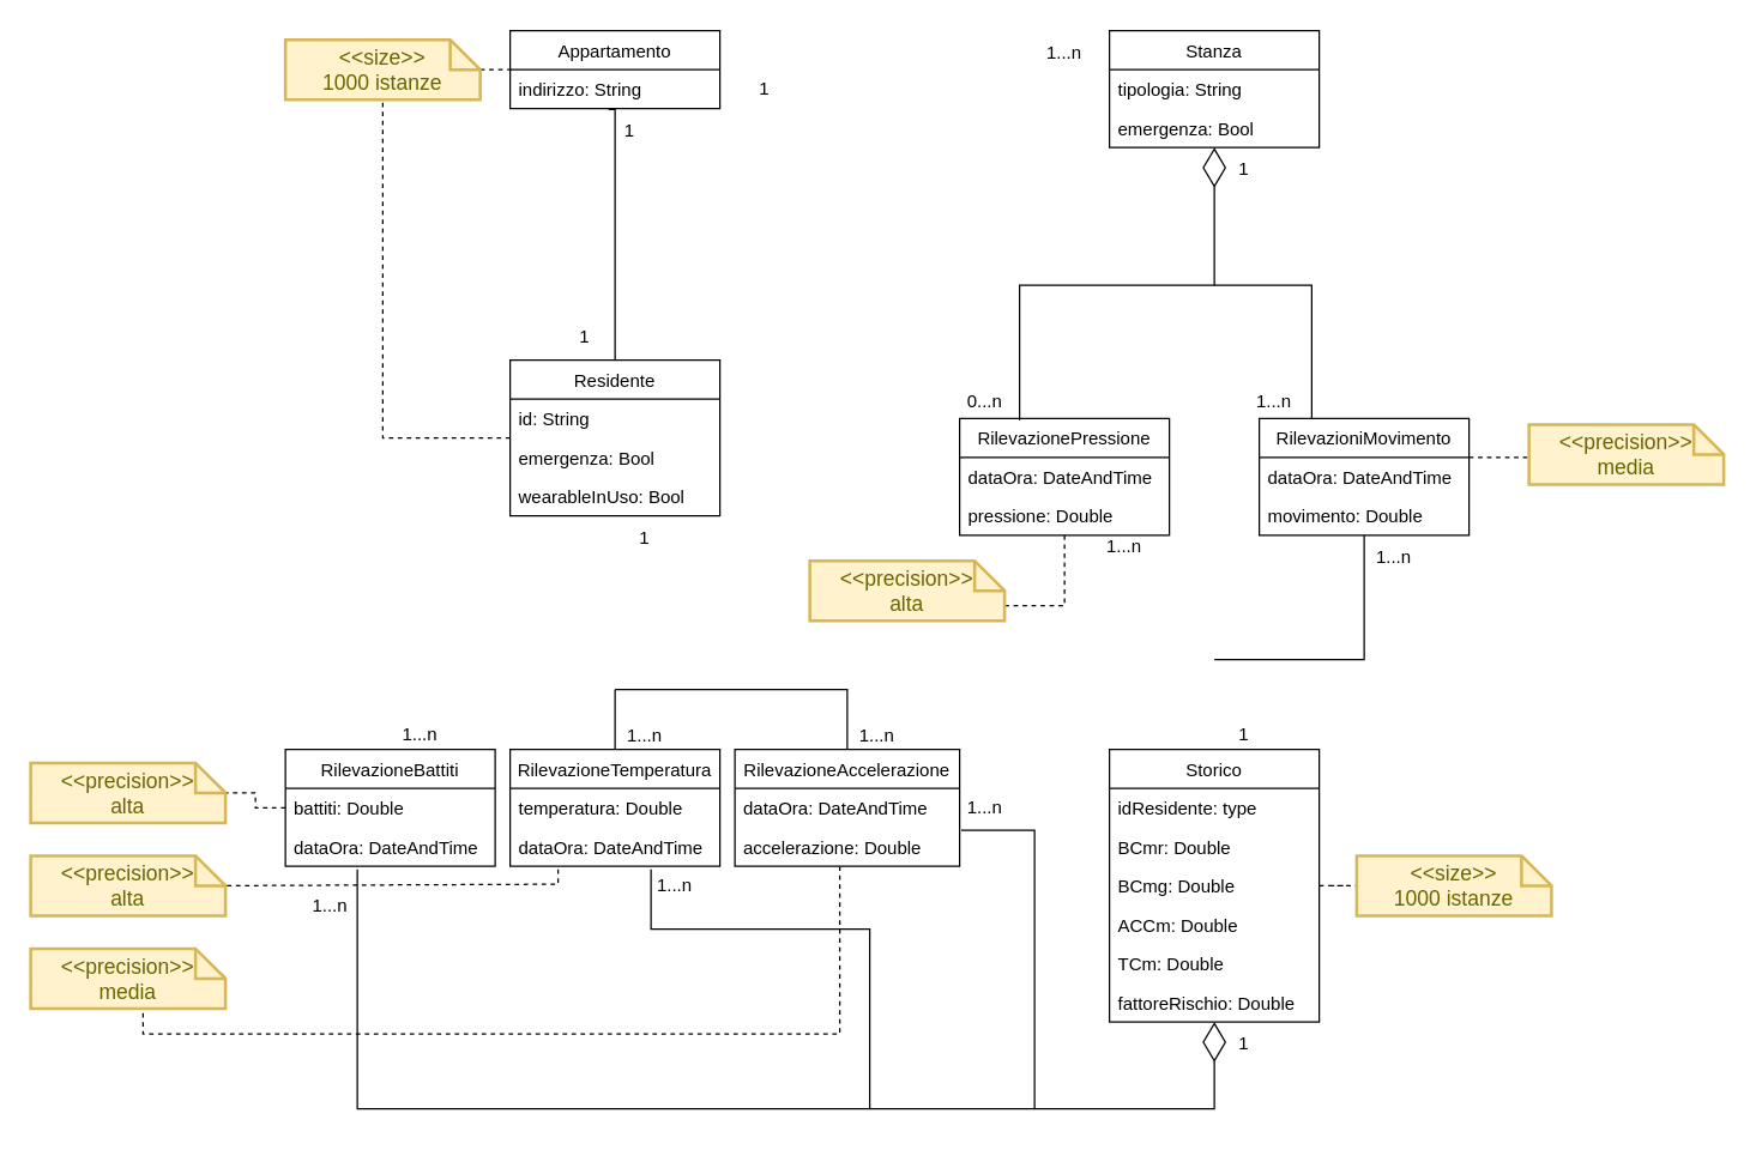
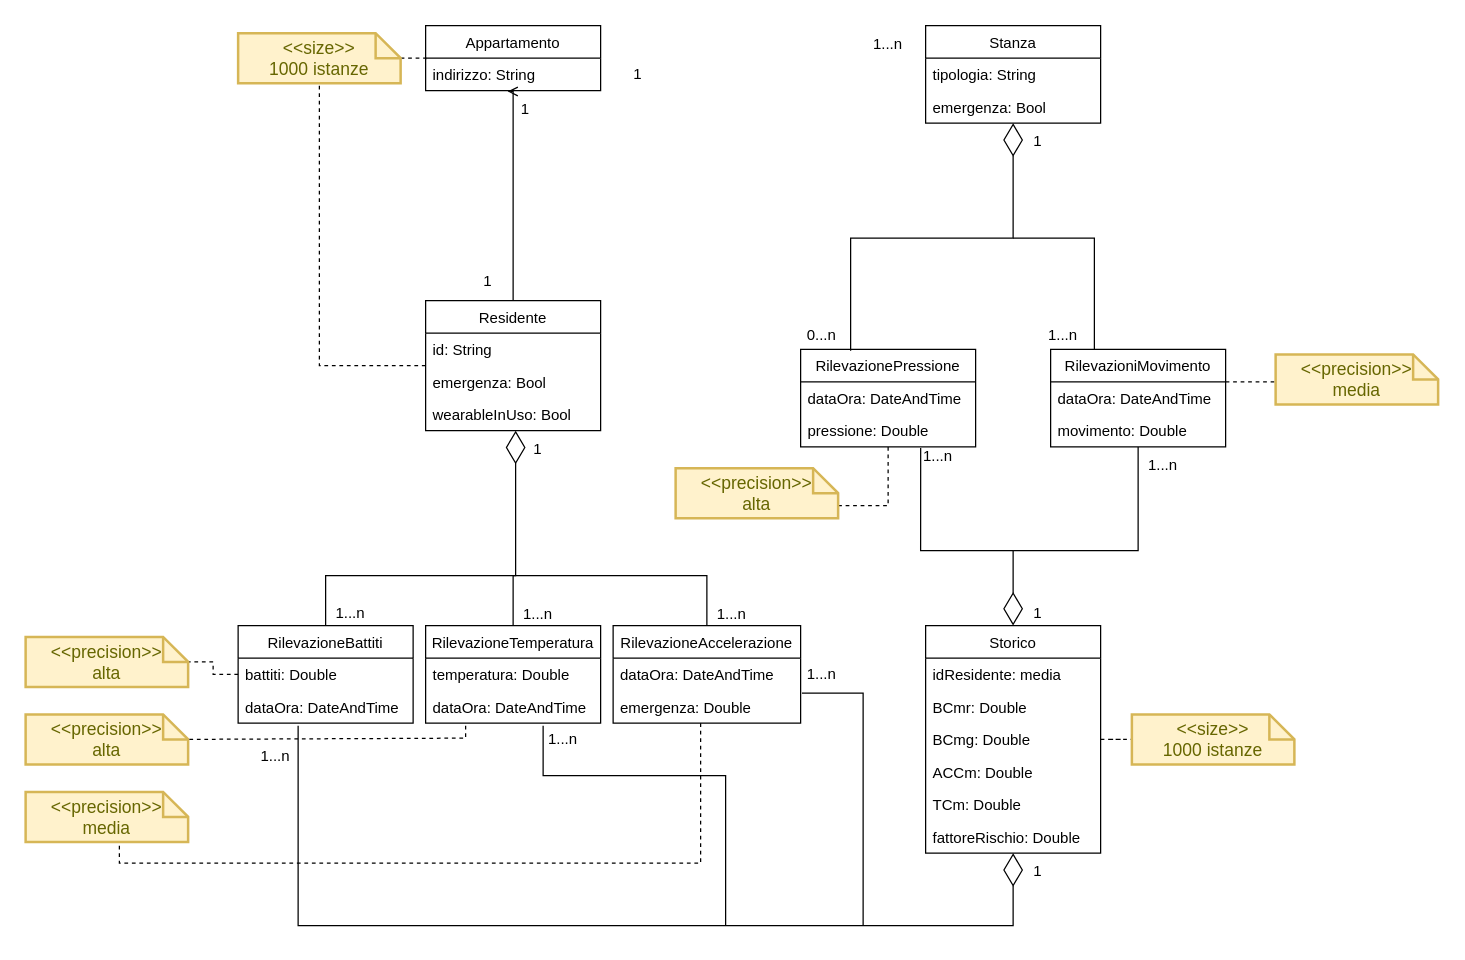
- <mxCell id="9" style="edgeStyle=orthogonalEdgeStyle;rounded=0;orthogonalLoop=1;jettySize=auto;html=1;entryX=0.469;entryY=1.026;entryDx=0;entryDy=0;entryPerimeter=0;endArrow=none;endFill=0;" parent="1" source="11" target="3" edge="1"><mxGeometry relative="1" as="geometry"><Array as="points"><mxPoint x="410" y="190" /><mxPoint x="410" y="190" /></Array></mxGeometry></mxCell>
+ <mxCell id="9" style="edgeStyle=orthogonalEdgeStyle;rounded=0;orthogonalLoop=1;jettySize=auto;html=1;entryX=0.469;entryY=1.026;entryDx=0;entryDy=0;entryPerimeter=0;endArrow=open;endFill=0;" parent="1" source="11" target="3" edge="1"><mxGeometry relative="1" as="geometry"><Array as="points"><mxPoint x="410" y="190" /><mxPoint x="410" y="190" /></Array></mxGeometry></mxCell>
+ <mxCell id="68" value="" style="endArrow=diamondThin;endFill=0;endSize=24;html=1;rounded=0;edgeStyle=orthogonalEdgeStyle;entryX=0.5;entryY=0;entryDx=0;entryDy=0;exitX=0.686;exitY=1.038;exitDx=0;exitDy=0;exitPerimeter=0;" parent="1" source="30" target="18" edge="1"><mxGeometry width="160" relative="1" as="geometry"><mxPoint x="690" y="290" as="sourcePoint" /><mxPoint x="820" y="108" as="targetPoint" /><Array as="points"><mxPoint x="736" y="440" /><mxPoint x="810" y="440" /></Array></mxGeometry></mxCell>
+ <mxCell id="52" value="" style="endArrow=diamondThin;endFill=0;endSize=24;html=1;rounded=0;exitX=0.5;exitY=0;exitDx=0;exitDy=0;edgeStyle=orthogonalEdgeStyle;" parent="1" source="36" target="14" edge="1"><mxGeometry width="160" relative="1" as="geometry"><mxPoint x="890" y="474" as="sourcePoint" /><mxPoint x="411.96" y="312.002" as="targetPoint" /><Array as="points"><mxPoint x="260" y="460" /><mxPoint x="412" y="460" /></Array></mxGeometry></mxCell>
- <mxCell id="19" value="idResidente: type" style="text;strokeColor=none;fillColor=none;align=left;verticalAlign=top;spacingLeft=4;spacingRight=4;overflow=hidden;rotatable=0;points=[[0,0.5],[1,0.5]];portConstraint=eastwest;" parent="18" vertex="1"><mxGeometry y="26" width="140" height="26" as="geometry" /></mxCell>
+ <mxCell id="19" value="idResidente: media" style="text;strokeColor=none;fillColor=none;align=left;verticalAlign=top;spacingLeft=4;spacingRight=4;overflow=hidden;rotatable=0;points=[[0,0.5],[1,0.5]];portConstraint=eastwest;" parent="18" vertex="1"><mxGeometry y="26" width="140" height="26" as="geometry" /></mxCell>
- <mxCell id="45" value="accelerazione: Double" style="text;strokeColor=none;fillColor=none;align=left;verticalAlign=top;spacingLeft=4;spacingRight=4;overflow=hidden;rotatable=0;points=[[0,0.5],[1,0.5]];portConstraint=eastwest;" parent="43" vertex="1"><mxGeometry y="52" width="150" height="26" as="geometry" /></mxCell>
+ <mxCell id="45" value="emergenza: Double" style="text;strokeColor=none;fillColor=none;align=left;verticalAlign=top;spacingLeft=4;spacingRight=4;overflow=hidden;rotatable=0;points=[[0,0.5],[1,0.5]];portConstraint=eastwest;" parent="43" vertex="1"><mxGeometry y="52" width="150" height="26" as="geometry" /></mxCell>
